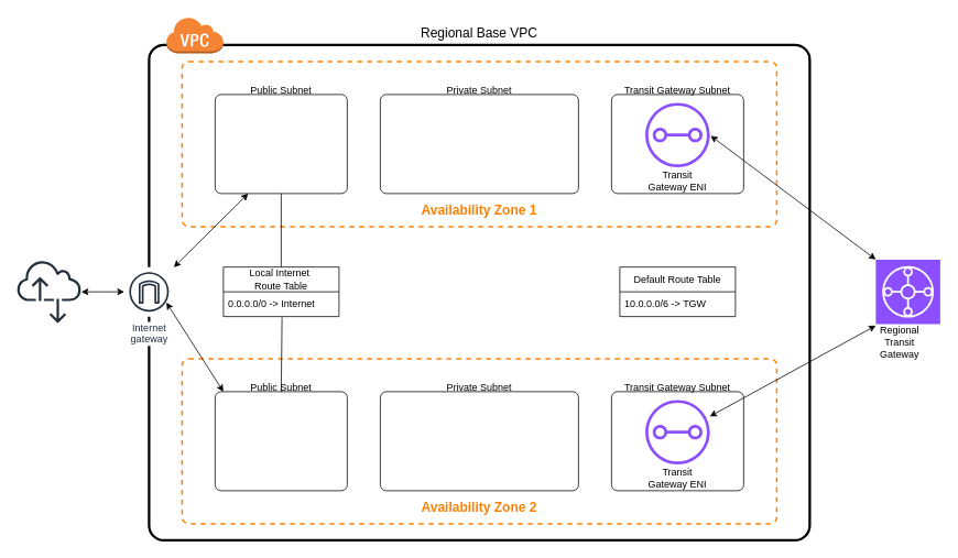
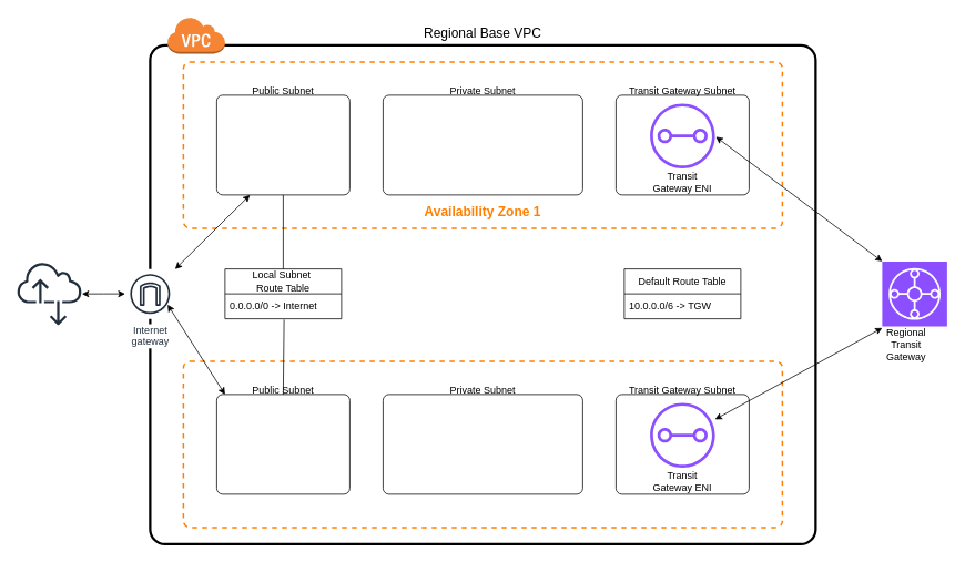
- <mxCell id="33" value="Local Internet&amp;nbsp;&lt;div&gt;Route Table&lt;/div&gt;" style="swimlane;fontStyle=0;childLayout=stackLayout;horizontal=1;startSize=30;horizontalStack=0;resizeParent=1;resizeParentMax=0;resizeLast=0;collapsible=1;marginBottom=0;whiteSpace=wrap;html=1;" vertex="1" parent="2"><mxGeometry x="250" y="303" width="140" height="60" as="geometry" /></mxCell>
+ <mxCell id="33" value="Local Subnet&amp;nbsp;&lt;div&gt;Route Table&lt;/div&gt;" style="swimlane;fontStyle=0;childLayout=stackLayout;horizontal=1;startSize=30;horizontalStack=0;resizeParent=1;resizeParentMax=0;resizeLast=0;collapsible=1;marginBottom=0;whiteSpace=wrap;html=1;" vertex="1" parent="2"><mxGeometry x="250" y="303" width="140" height="60" as="geometry" /></mxCell>
- <mxCell id="28" value="Availability Zone 2" style="text;strokeColor=none;align=center;fillColor=none;html=1;verticalAlign=middle;whiteSpace=wrap;rounded=0;fontStyle=1;fontColor=#FF8000;fontSize=16;" vertex="1" parent="2"><mxGeometry x="410" y="574" width="300" height="40" as="geometry" /></mxCell>
